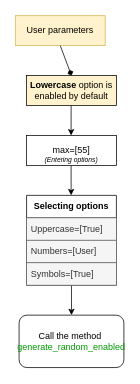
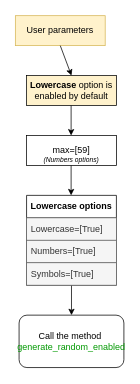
- <mxCell id="11" value="" style="endArrow=diamond;html=1;rounded=0;exitX=0.5;exitY=1;exitDx=0;exitDy=0;strokeColor=default;align=center;verticalAlign=middle;fontFamily=Helvetica;fontSize=11;fontColor=default;labelBackgroundColor=default;entryX=0.5;entryY=0;entryDx=0;entryDy=0;" edge="1" parent="1" source="3" target="10"><mxGeometry width="50" height="50" relative="1" as="geometry"><mxPoint x="275" y="70" as="sourcePoint" /><mxPoint x="275.5" y="130" as="targetPoint" /></mxGeometry></mxCell>
+ <mxCell id="11" value="" style="endArrow=classic;html=1;rounded=0;exitX=0.5;exitY=1;exitDx=0;exitDy=0;strokeColor=default;align=center;verticalAlign=middle;fontFamily=Helvetica;fontSize=11;fontColor=default;labelBackgroundColor=default;entryX=0.5;entryY=0;entryDx=0;entryDy=0;" edge="1" parent="1" source="3" target="10"><mxGeometry width="50" height="50" relative="1" as="geometry"><mxPoint x="275" y="70" as="sourcePoint" /><mxPoint x="275.5" y="130" as="targetPoint" /></mxGeometry></mxCell>
- <mxCell id="2" value="max=[55]" style="rounded=0;whiteSpace=wrap;html=1;" parent="1" vertex="1"><mxGeometry x="35" y="180" width="120" height="40" as="geometry" /></mxCell>
+ <mxCell id="2" value="max=[59]" style="rounded=0;whiteSpace=wrap;html=1;" parent="1" vertex="1"><mxGeometry x="35" y="180" width="120" height="40" as="geometry" /></mxCell>
- <mxCell id="9" value="&lt;font style=&quot;font-size: 9px;&quot;&gt;&lt;i&gt;(Entering options)&lt;/i&gt;&lt;/font&gt;" style="text;html=1;align=center;verticalAlign=middle;whiteSpace=wrap;rounded=0;" parent="1" vertex="1"><mxGeometry x="35" y="197" width="120" height="30" as="geometry" /></mxCell>
+ <mxCell id="9" value="&lt;font style=&quot;font-size: 9px;&quot;&gt;&lt;i&gt;(Numbers options)&lt;/i&gt;&lt;/font&gt;" style="text;html=1;align=center;verticalAlign=middle;whiteSpace=wrap;rounded=0;" parent="1" vertex="1"><mxGeometry x="35" y="197" width="120" height="30" as="geometry" /></mxCell>
- <mxCell id="5" value="&lt;b&gt;Selecting options&lt;/b&gt;" style="swimlane;fontStyle=0;childLayout=stackLayout;horizontal=1;startSize=30;horizontalStack=0;resizeParent=1;resizeParentMax=0;resizeLast=0;collapsible=1;marginBottom=0;whiteSpace=wrap;html=1;" parent="1" vertex="1"><mxGeometry x="35" y="260" width="120" height="120" as="geometry"><mxRectangle x="330" y="150" width="60" height="30" as="alternateBounds" /></mxGeometry></mxCell>
+ <mxCell id="5" value="&lt;b&gt;Lowercase options&lt;/b&gt;" style="swimlane;fontStyle=0;childLayout=stackLayout;horizontal=1;startSize=30;horizontalStack=0;resizeParent=1;resizeParentMax=0;resizeLast=0;collapsible=1;marginBottom=0;whiteSpace=wrap;html=1;" parent="1" vertex="1"><mxGeometry x="35" y="260" width="120" height="120" as="geometry"><mxRectangle x="330" y="150" width="60" height="30" as="alternateBounds" /></mxGeometry></mxCell>
- <mxCell id="6" value="Uppercase=[True]" style="text;strokeColor=#666666;fillColor=#f5f5f5;align=left;verticalAlign=middle;spacingLeft=4;spacingRight=4;overflow=hidden;points=[[0,0.5],[1,0.5]];portConstraint=eastwest;rotatable=0;whiteSpace=wrap;html=1;fontColor=#333333;" parent="5" vertex="1"><mxGeometry y="30" width="120" height="30" as="geometry" /></mxCell>
+ <mxCell id="6" value="Lowercase=[True]" style="text;strokeColor=#666666;fillColor=#f5f5f5;align=left;verticalAlign=middle;spacingLeft=4;spacingRight=4;overflow=hidden;points=[[0,0.5],[1,0.5]];portConstraint=eastwest;rotatable=0;whiteSpace=wrap;html=1;fontColor=#333333;" parent="5" vertex="1"><mxGeometry y="30" width="120" height="30" as="geometry" /></mxCell>
- <mxCell id="7" value="Numbers=[User]" style="text;strokeColor=#666666;fillColor=#f5f5f5;align=left;verticalAlign=middle;spacingLeft=4;spacingRight=4;overflow=hidden;points=[[0,0.5],[1,0.5]];portConstraint=eastwest;rotatable=0;whiteSpace=wrap;html=1;fontColor=#333333;" parent="5" vertex="1"><mxGeometry y="60" width="120" height="30" as="geometry" /></mxCell>
+ <mxCell id="7" value="Numbers=[True]" style="text;strokeColor=#666666;fillColor=#f5f5f5;align=left;verticalAlign=middle;spacingLeft=4;spacingRight=4;overflow=hidden;points=[[0,0.5],[1,0.5]];portConstraint=eastwest;rotatable=0;whiteSpace=wrap;html=1;fontColor=#333333;" parent="5" vertex="1"><mxGeometry y="60" width="120" height="30" as="geometry" /></mxCell>
